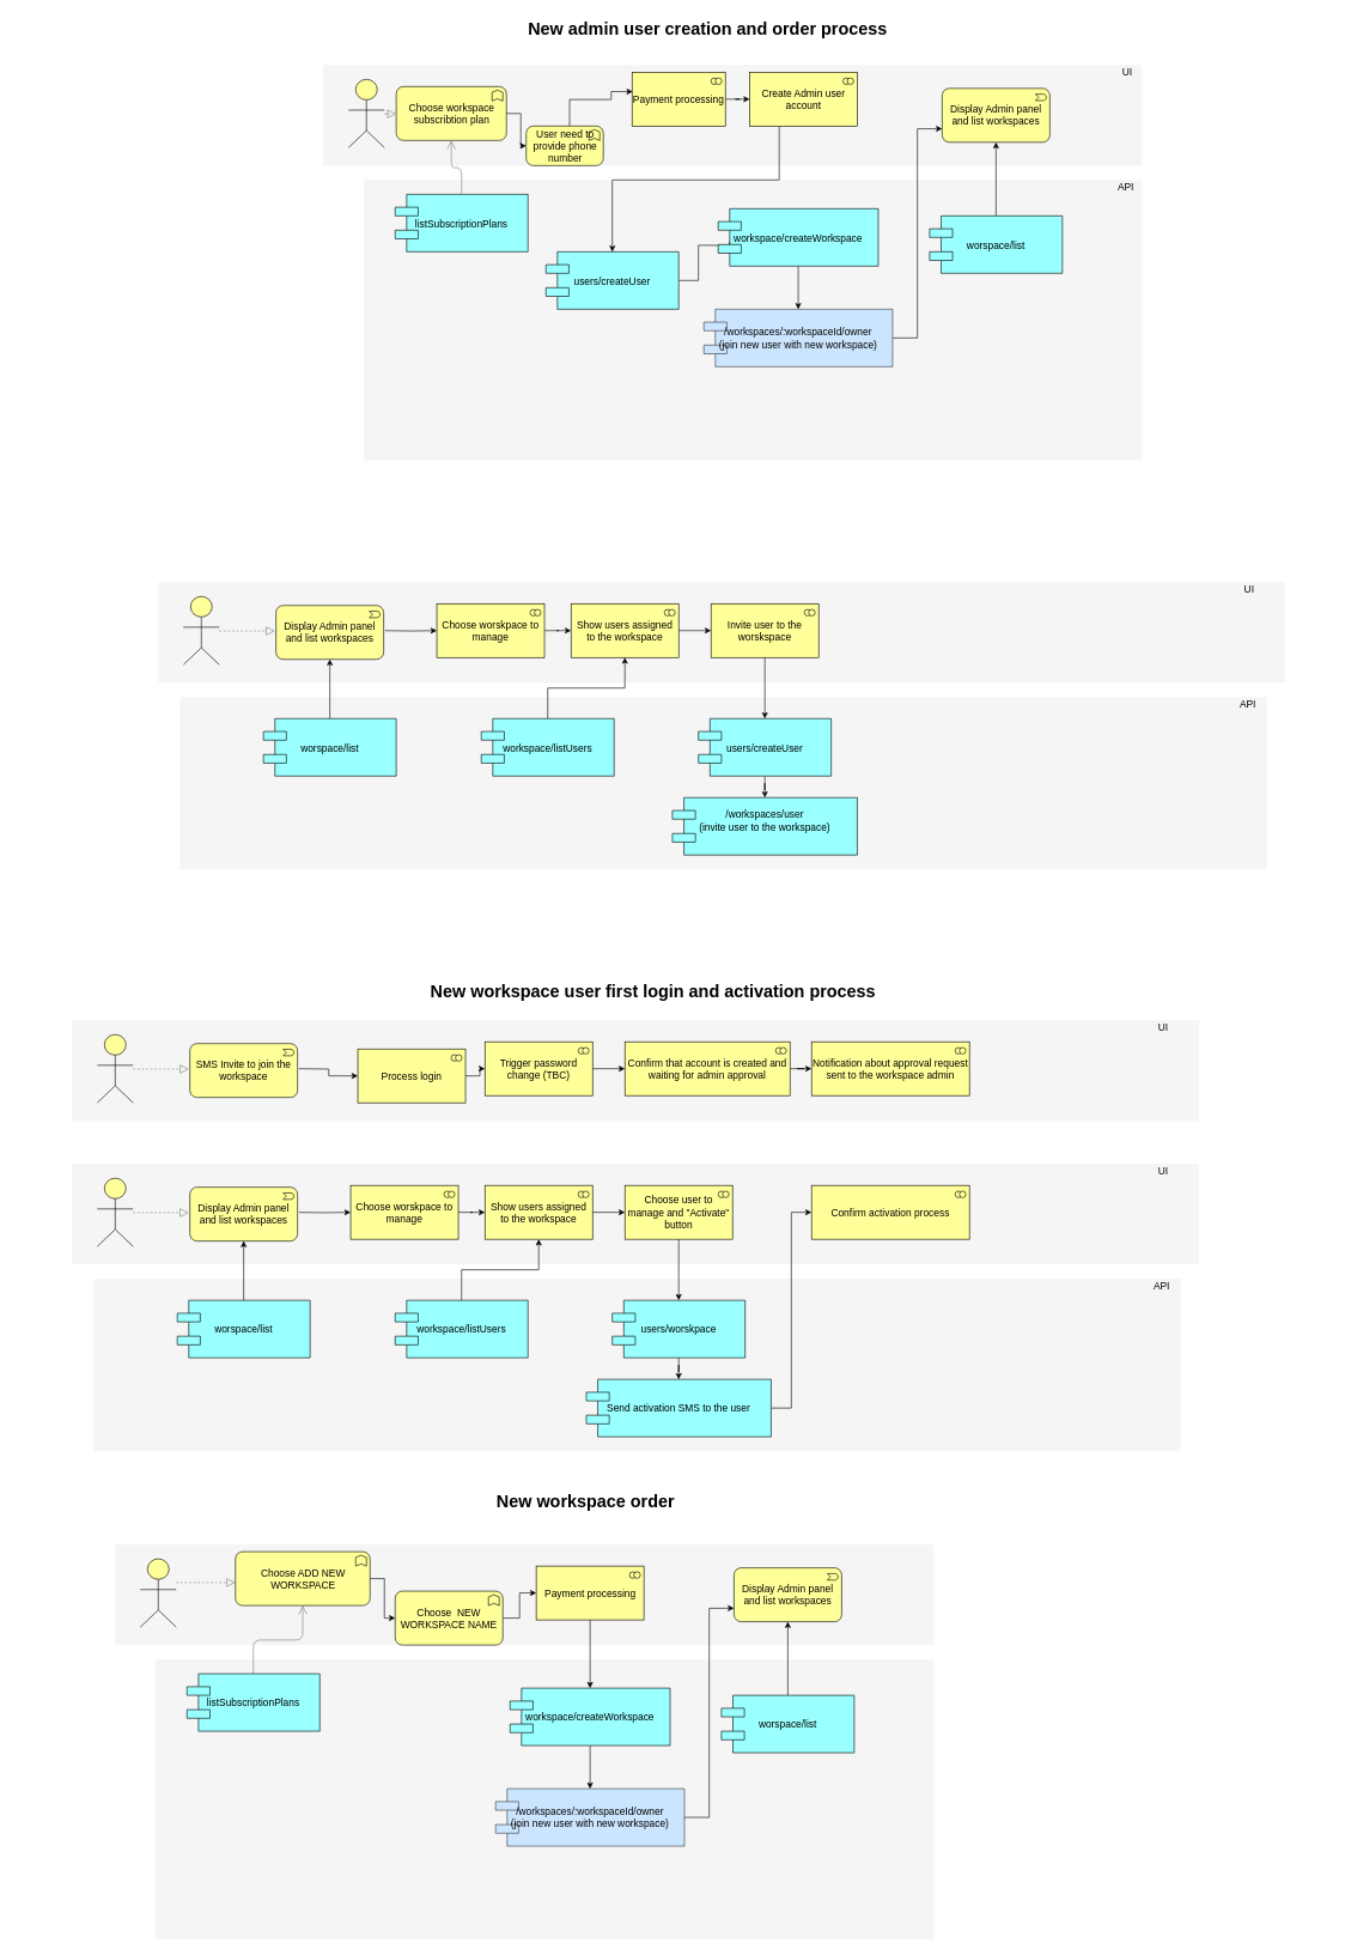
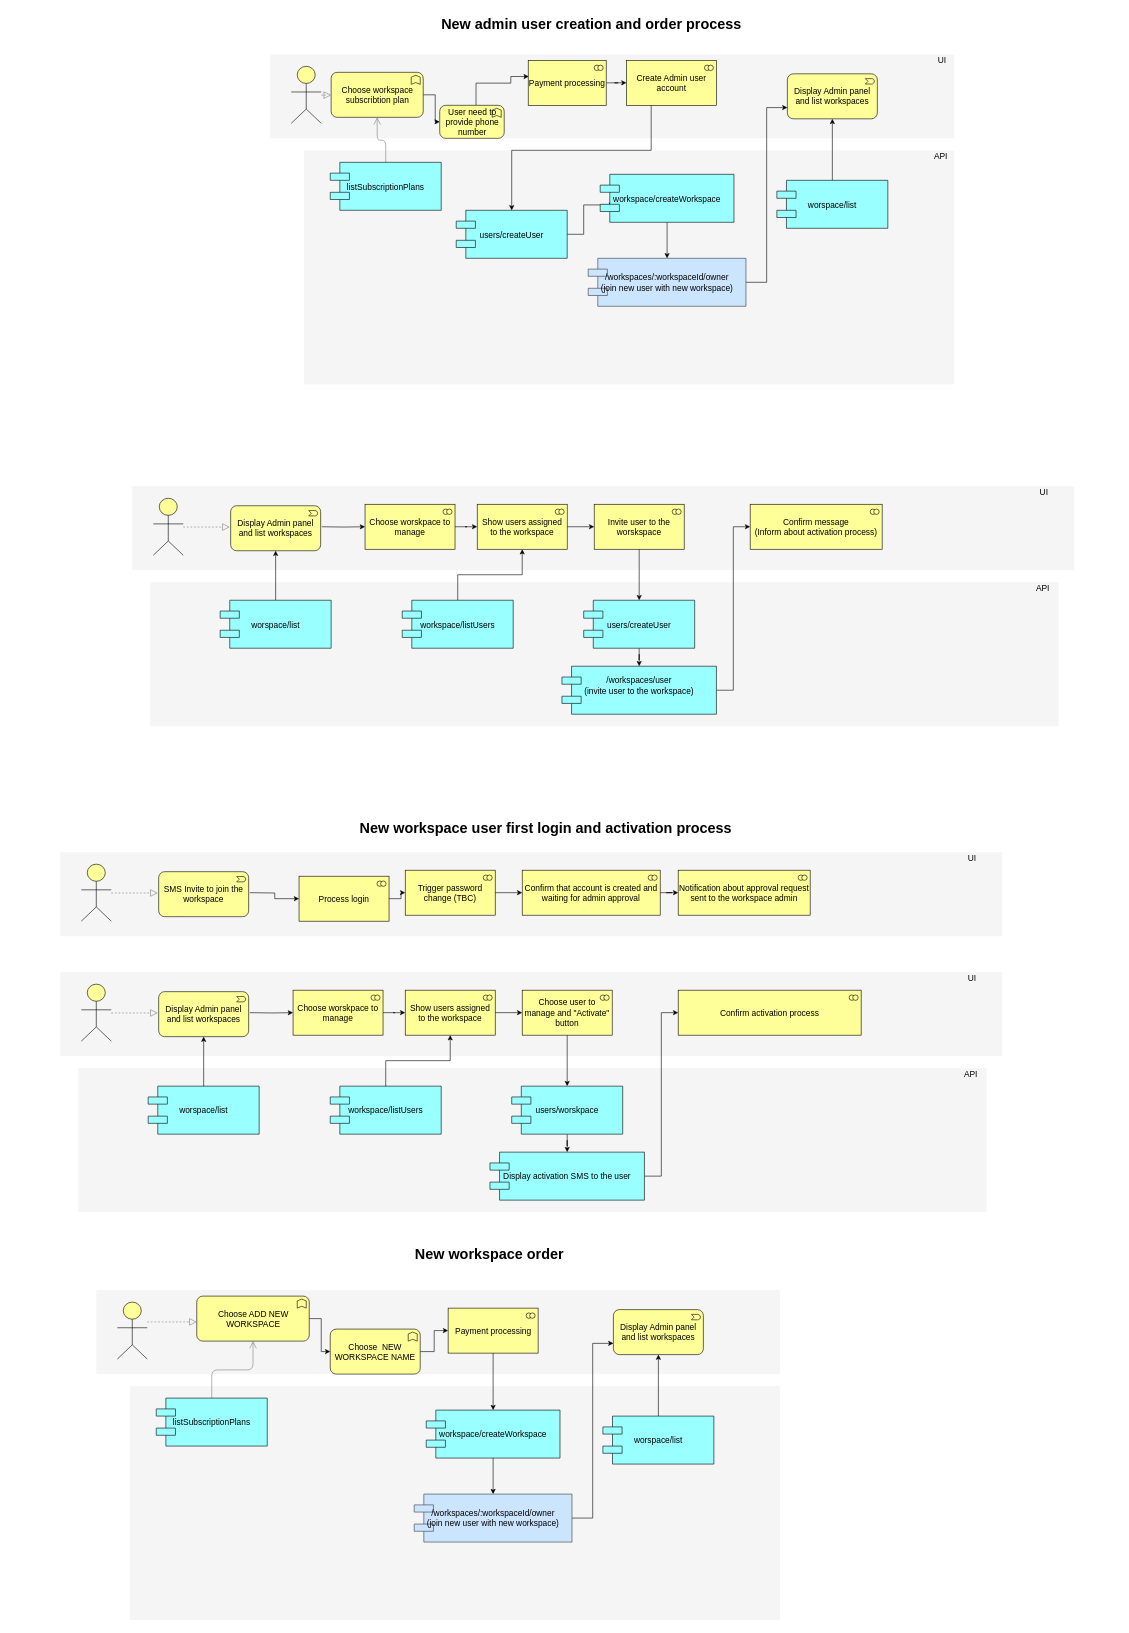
+ <mxCell id="44" value="Confirm message&lt;br&gt;(Inform about activation process)" style="html=1;whiteSpace=wrap;fillColor=#ffff99;shape=mxgraph.archimate3.application;appType=collab;archiType=square;fontSize=14;" parent="1" vertex="1"><mxGeometry x="1250" y="840" width="220" height="75" as="geometry" /></mxCell>
+ <mxCell id="42" style="edgeStyle=orthogonalEdgeStyle;rounded=0;orthogonalLoop=1;jettySize=auto;html=1;entryX=0;entryY=0.5;entryDx=0;entryDy=0;entryPerimeter=0;" parent="1" source="43" target="44" edge="1"><mxGeometry relative="1" as="geometry" /></mxCell>
- <mxCell id="68" value="Confirm activation process" style="html=1;whiteSpace=wrap;fillColor=#ffff99;shape=mxgraph.archimate3.application;appType=collab;archiType=square;fontSize=14;" parent="1" vertex="1"><mxGeometry x="1130" y="1650" width="220" height="75" as="geometry" /></mxCell>
+ <mxCell id="68" value="Confirm activation process" style="html=1;whiteSpace=wrap;fillColor=#ffff99;shape=mxgraph.archimate3.application;appType=collab;archiType=square;fontSize=14;" parent="1" vertex="1"><mxGeometry x="1130" y="1650" width="305" height="75" as="geometry" /></mxCell>
- <mxCell id="67" value="Send activation SMS to the user" style="shape=component;align=center;fillColor=#99ffff;gradientColor=none;fontSize=14;" parent="1" vertex="1"><mxGeometry x="816.25" y="1920" width="257.5" height="80" as="geometry" /></mxCell>
+ <mxCell id="67" value="Display activation SMS to the user" style="shape=component;align=center;fillColor=#99ffff;gradientColor=none;fontSize=14;" parent="1" vertex="1"><mxGeometry x="816.25" y="1920" width="257.5" height="80" as="geometry" /></mxCell>
